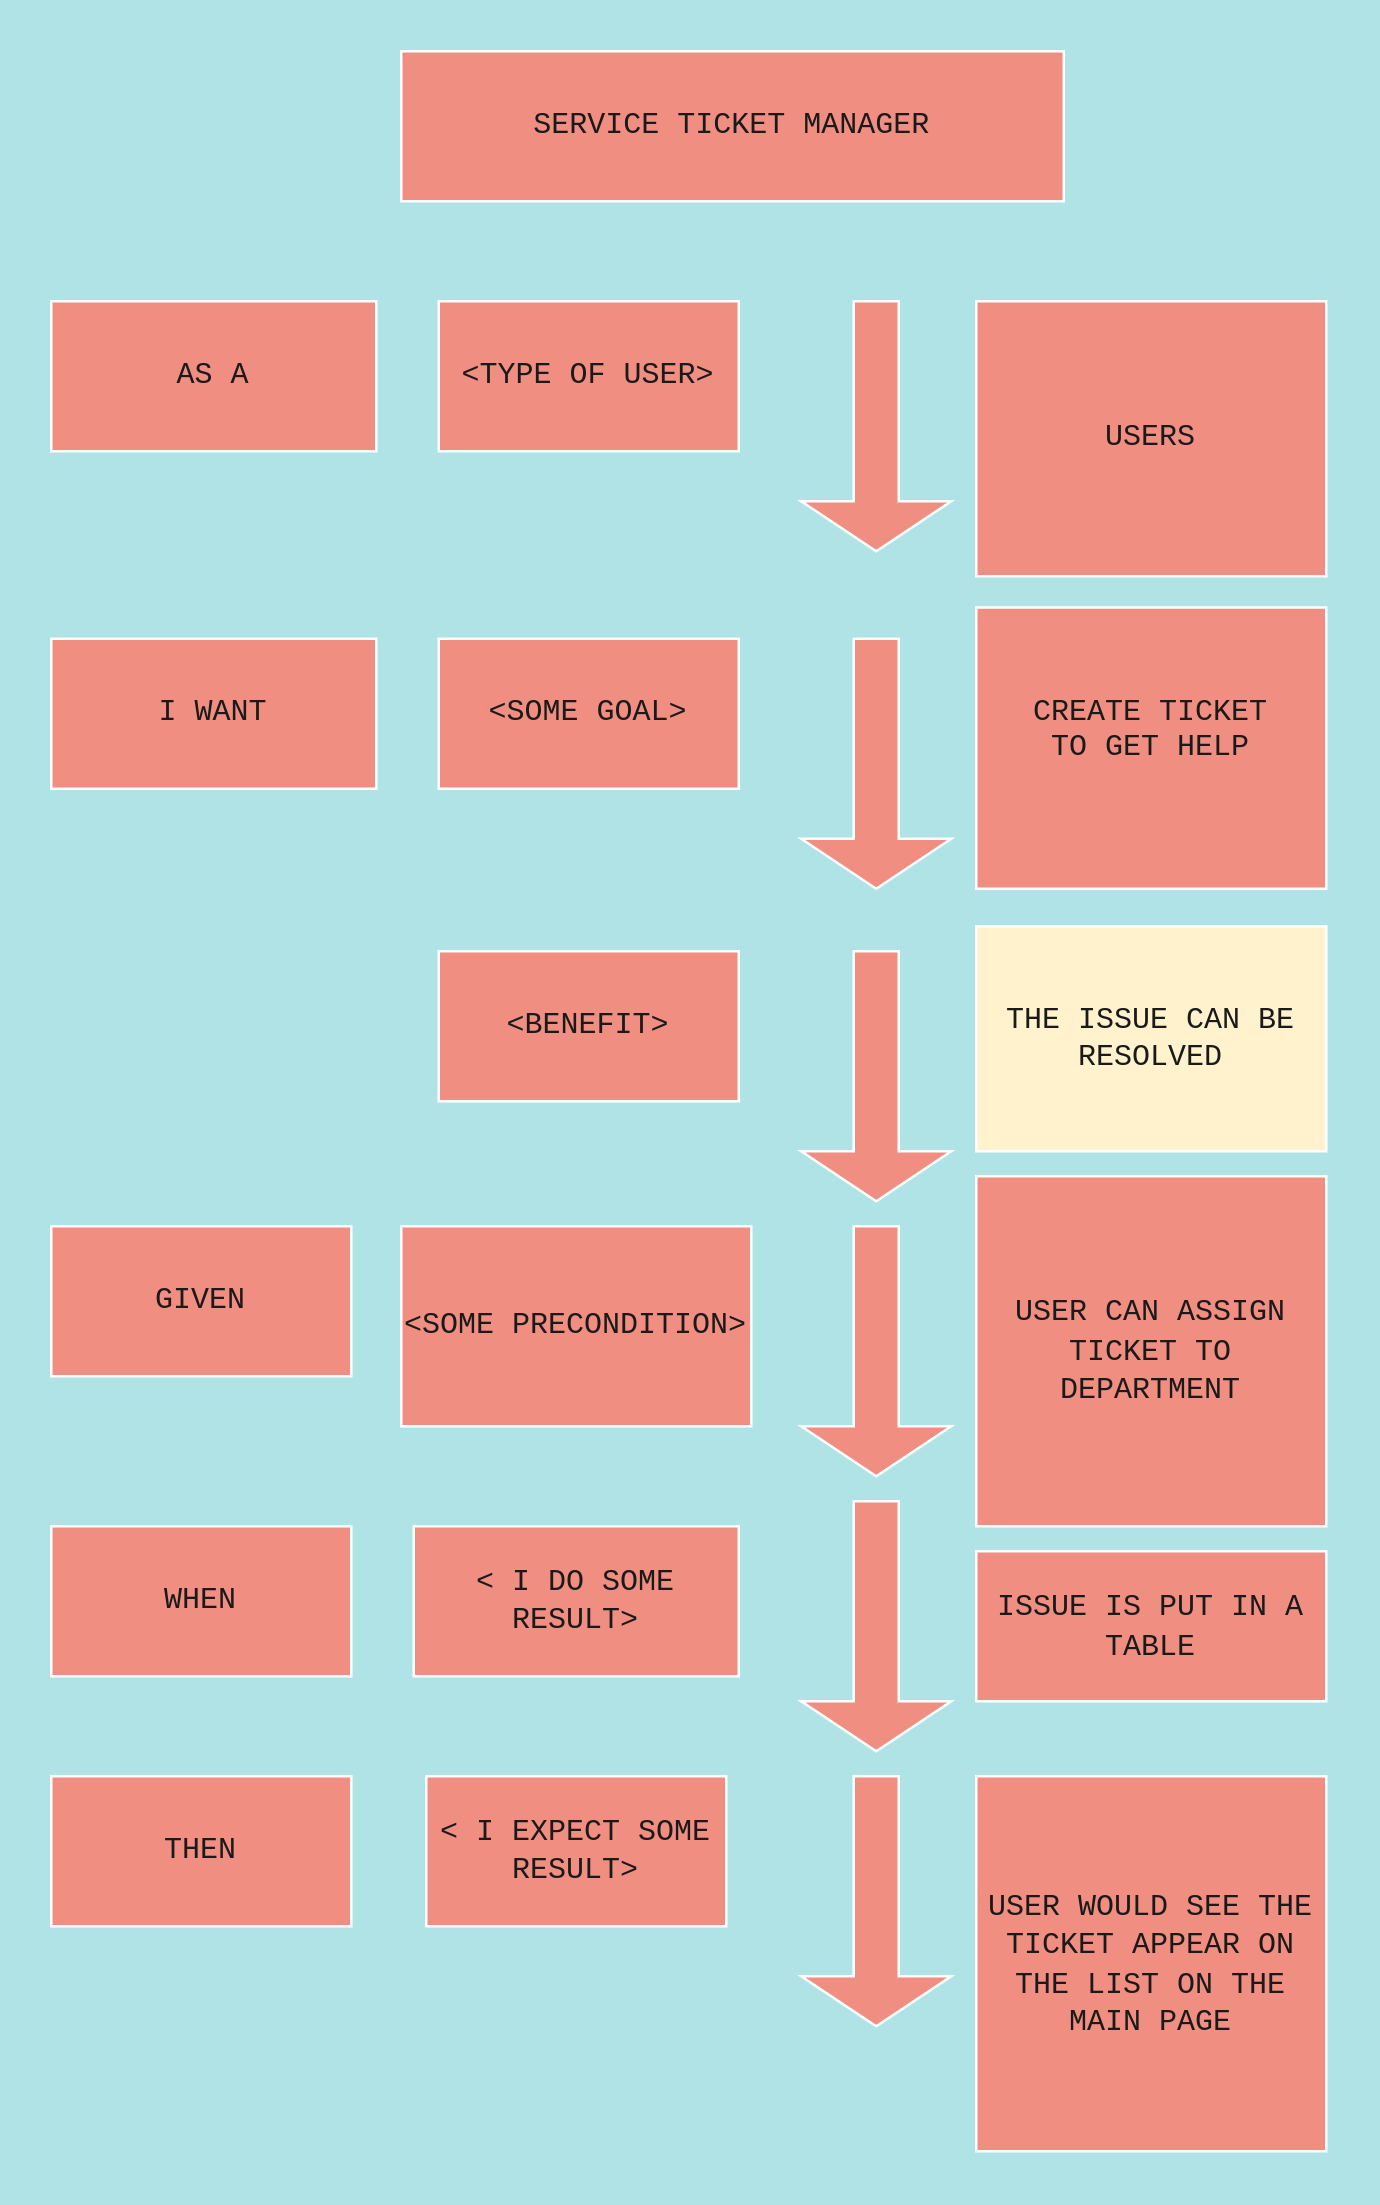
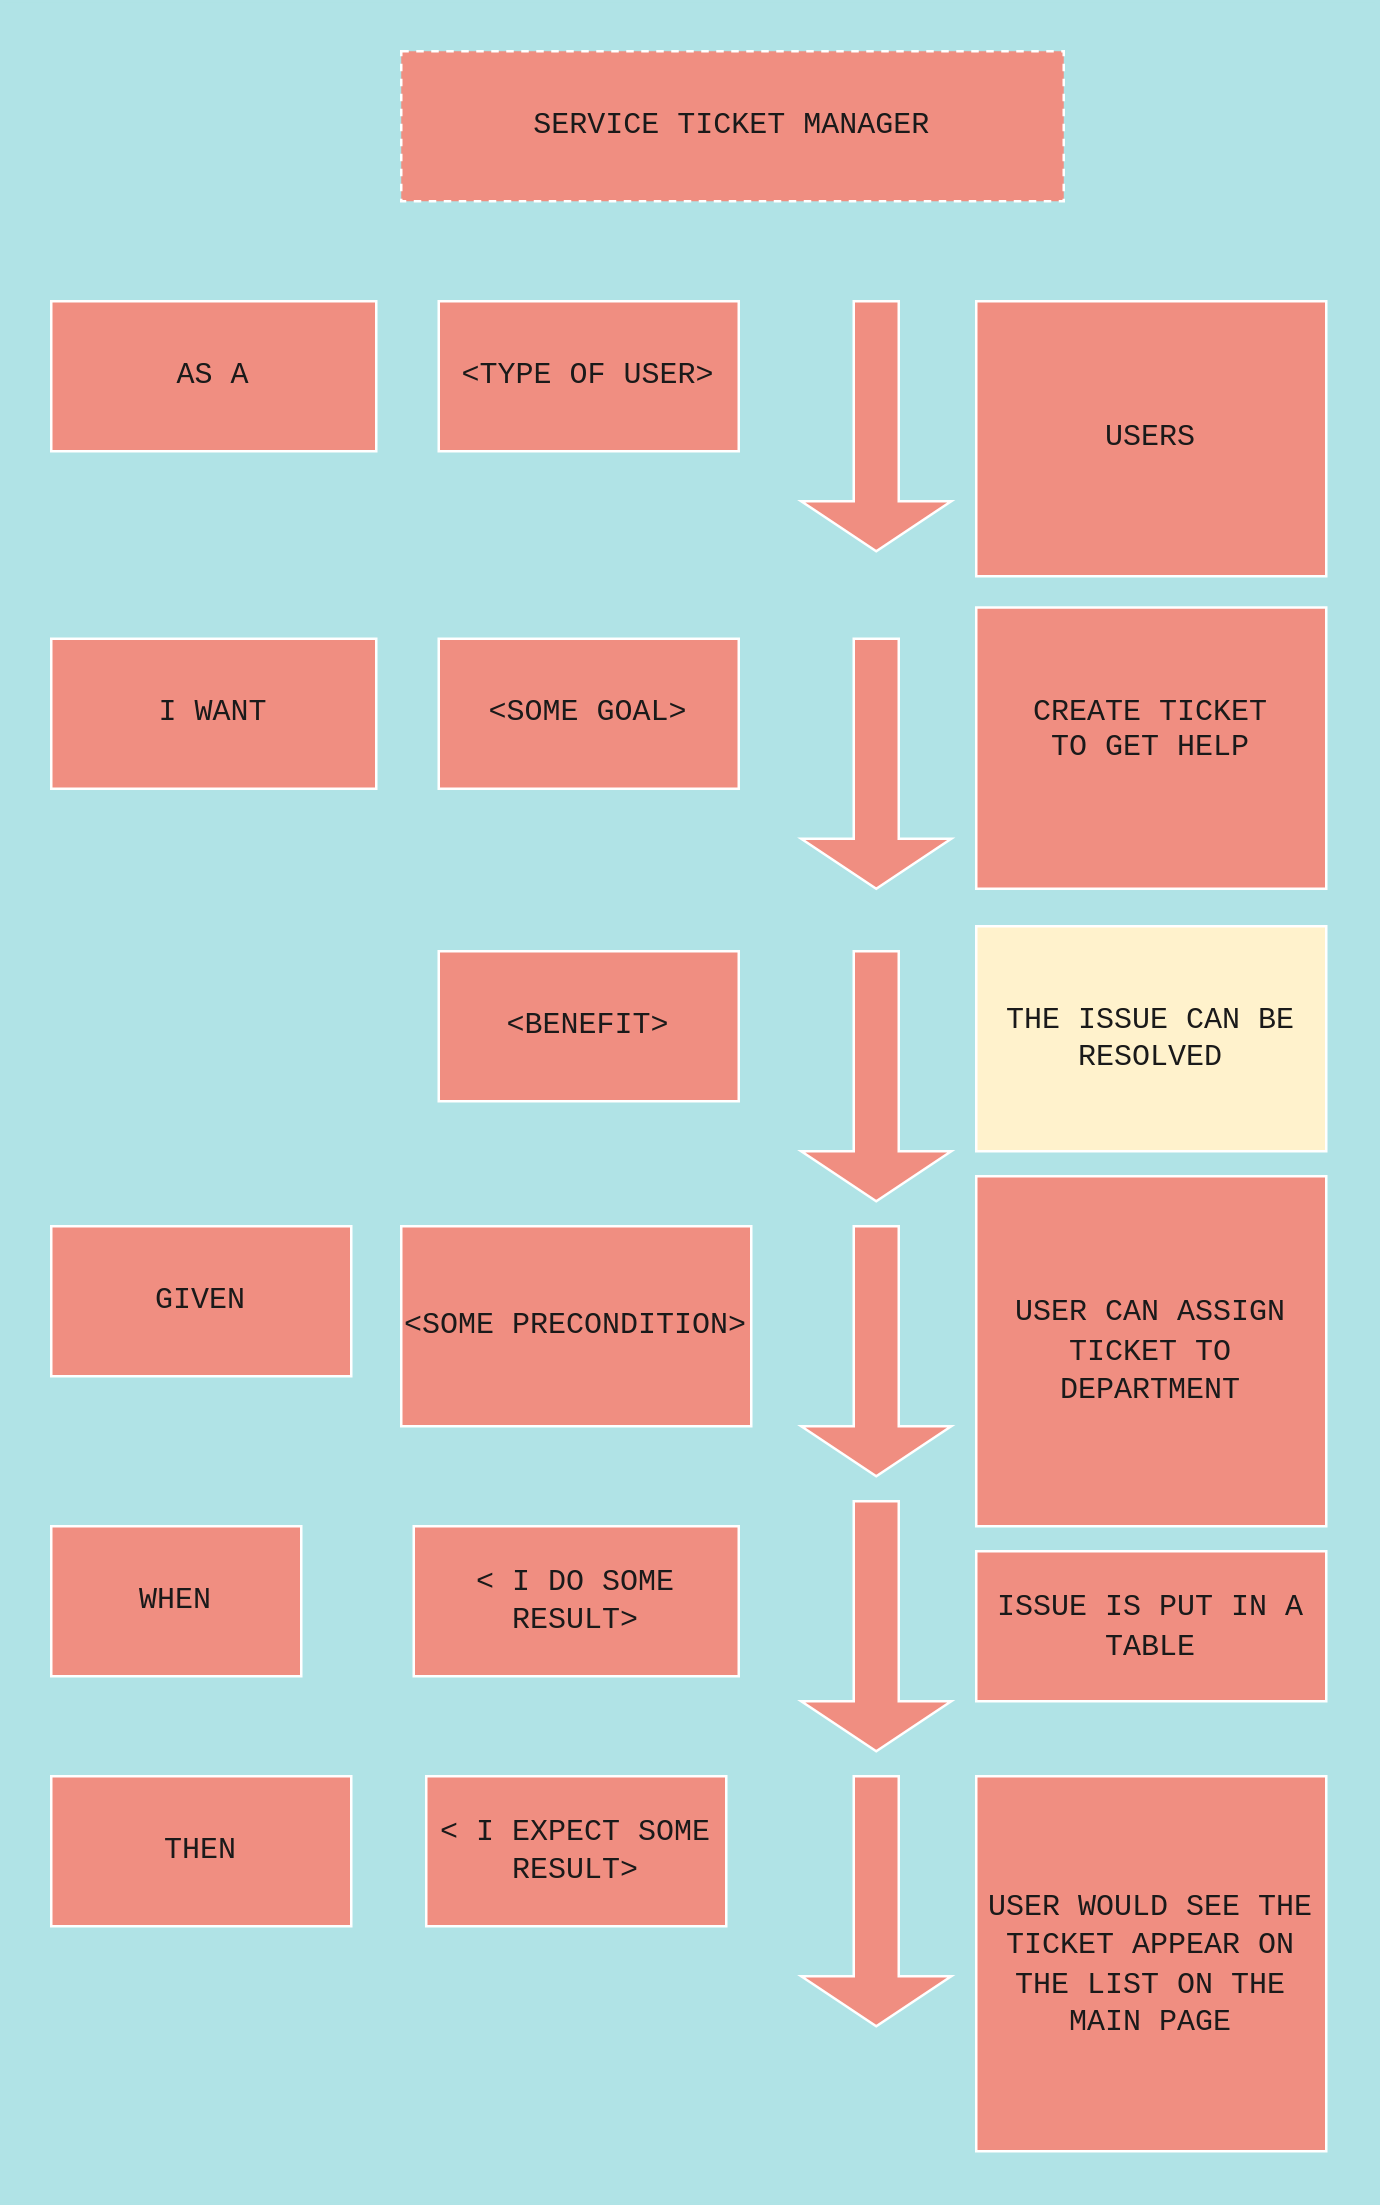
- <mxCell id="21" value="SERVICE TICKET MANAGER" style="rounded=0;whiteSpace=wrap;html=1;sketch=0;strokeColor=#FFFFFF;fillColor=#F08E81;fontFamily=Courier New;fontColor=#1A1A1A;" parent="1" vertex="1"><mxGeometry x="160" y="20" width="265" height="60" as="geometry" /></mxCell>
+ <mxCell id="21" value="SERVICE TICKET MANAGER" style="rounded=0;whiteSpace=wrap;html=1;sketch=0;strokeColor=#FFFFFF;fillColor=#F08E81;fontFamily=Courier New;fontColor=#1A1A1A;dashed=1;" parent="1" vertex="1"><mxGeometry x="160" y="20" width="265" height="60" as="geometry" /></mxCell>
- <mxCell id="10" value="WHEN" style="rounded=0;whiteSpace=wrap;html=1;sketch=0;strokeColor=#FFFFFF;fillColor=#F08E81;fontFamily=Courier New;fontColor=#1A1A1A;" parent="1" vertex="1"><mxGeometry x="20" y="610" width="120" height="60" as="geometry" /></mxCell>
+ <mxCell id="10" value="WHEN" style="rounded=0;whiteSpace=wrap;html=1;sketch=0;strokeColor=#FFFFFF;fillColor=#F08E81;fontFamily=Courier New;fontColor=#1A1A1A;" parent="1" vertex="1"><mxGeometry x="20" y="610" width="100" height="60" as="geometry" /></mxCell>
